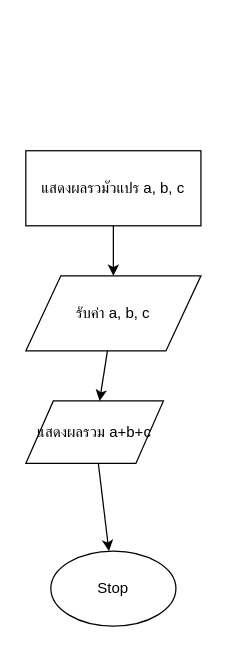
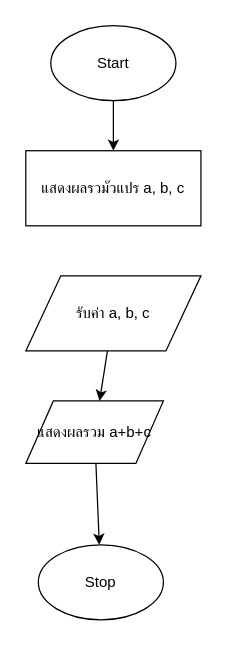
+ <mxCell id="2" value="Start" style="ellipse;shape=ellipse;whiteSpace=wrap;html=1;" vertex="1" parent="1"><mxGeometry x="40" y="20" width="100" height="60" as="geometry" /></mxCell>
+ <mxCell id="7" edge="1" parent="1" source="2" target="3"><mxGeometry relative="1" as="geometry" /></mxCell>
- <mxCell id="8" edge="1" parent="1" source="3" target="4"><mxGeometry relative="1" as="geometry" /></mxCell>
- <mxCell id="6" value="Stop" style="ellipse;shape=ellipse;whiteSpace=wrap;html=1;" vertex="1" parent="1"><mxGeometry x="40" y="440" width="100" height="60" as="geometry" /></mxCell>
+ <mxCell id="6" value="Stop" style="ellipse;shape=ellipse;whiteSpace=wrap;html=1;" vertex="1" parent="1"><mxGeometry x="30" y="435" width="100" height="60" as="geometry" /></mxCell>
